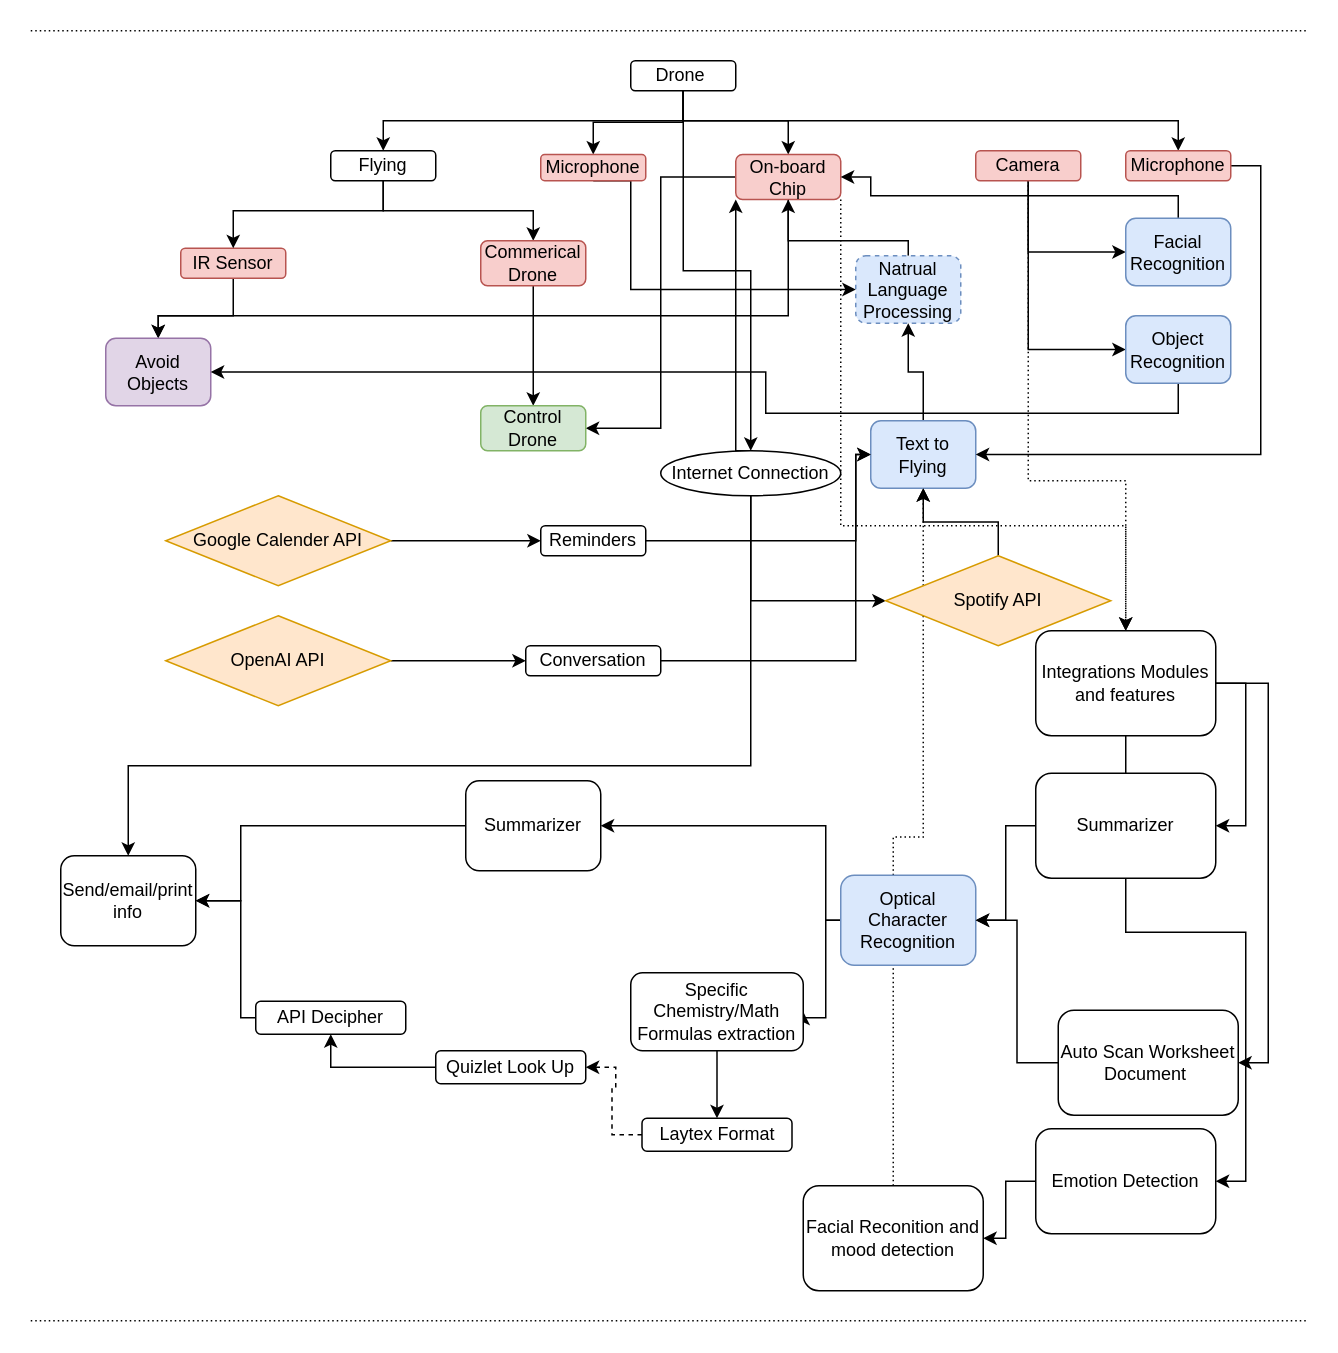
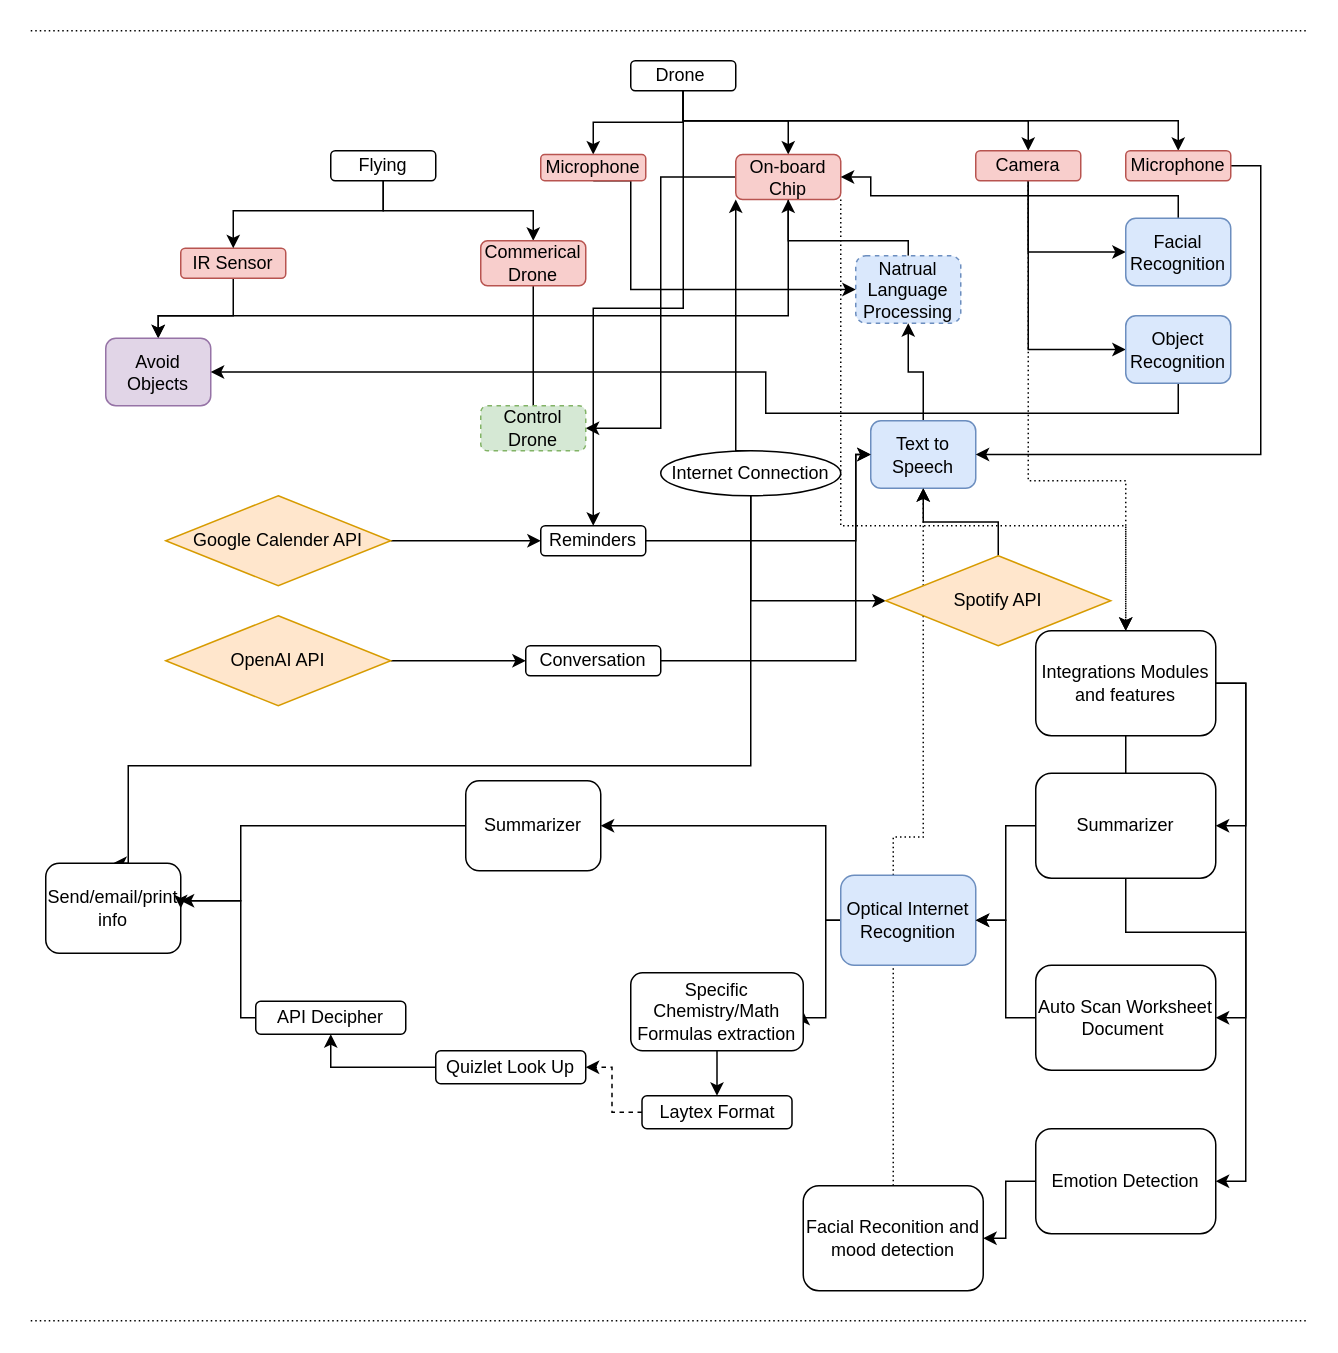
- <mxCell id="4" style="edgeStyle=orthogonalEdgeStyle;rounded=0;orthogonalLoop=1;jettySize=auto;html=1;exitX=0.5;exitY=1;exitDx=0;exitDy=0;" edge="1" parent="1" source="8" target="17"><mxGeometry relative="1" as="geometry" /></mxCell>
+ <mxCell id="4" style="edgeStyle=orthogonalEdgeStyle;rounded=0;orthogonalLoop=1;jettySize=auto;html=1;exitX=0.5;exitY=1;exitDx=0;exitDy=0;" edge="1" parent="1" source="8" target="65"><mxGeometry relative="1" as="geometry" /></mxCell>
- <mxCell id="3" style="edgeStyle=orthogonalEdgeStyle;rounded=0;orthogonalLoop=1;jettySize=auto;html=1;exitX=0.5;exitY=1;exitDx=0;exitDy=0;" edge="1" parent="1" source="8" target="49"><mxGeometry relative="1" as="geometry" /></mxCell>
+ <mxCell id="3" style="edgeStyle=orthogonalEdgeStyle;rounded=0;orthogonalLoop=1;jettySize=auto;html=1;exitX=0.5;exitY=1;exitDx=0;exitDy=0;entryX=0.5;entryY=0;entryDx=0;entryDy=0;" edge="1" parent="1" source="8" target="14"><mxGeometry relative="1" as="geometry" /></mxCell>
- <mxCell id="19" style="edgeStyle=orthogonalEdgeStyle;rounded=0;orthogonalLoop=1;jettySize=auto;html=1;exitX=0.5;exitY=1;exitDx=0;exitDy=0;entryX=0.5;entryY=0;entryDx=0;entryDy=0;" edge="1" parent="1" source="20" target="32"><mxGeometry relative="1" as="geometry" /></mxCell>
+ <mxCell id="19" style="edgeStyle=orthogonalEdgeStyle;rounded=0;orthogonalLoop=1;jettySize=auto;html=1;exitX=0.5;exitY=1;exitDx=0;exitDy=0;entryX=0.5;entryY=0;entryDx=0;entryDy=0;endArrow=none;" edge="1" parent="1" source="20" target="32"><mxGeometry relative="1" as="geometry" /></mxCell>
- <mxCell id="32" value="Control Drone" style="rounded=1;whiteSpace=wrap;html=1;fillColor=#d5e8d4;strokeColor=#82b366;" vertex="1" parent="1"><mxGeometry x="320" y="270" width="70" height="30" as="geometry" /></mxCell>
+ <mxCell id="32" value="Control Drone" style="rounded=1;whiteSpace=wrap;html=1;fillColor=#d5e8d4;strokeColor=#82b366;dashed=1;" vertex="1" parent="1"><mxGeometry x="320" y="270" width="70" height="30" as="geometry" /></mxCell>
- <mxCell id="34" value="Text to Flying" style="rounded=1;whiteSpace=wrap;html=1;fillColor=#dae8fc;strokeColor=#6c8ebf;" vertex="1" parent="1"><mxGeometry x="580" y="280" width="70" height="45" as="geometry" /></mxCell>
+ <mxCell id="34" value="Text to Speech" style="rounded=1;whiteSpace=wrap;html=1;fillColor=#dae8fc;strokeColor=#6c8ebf;" vertex="1" parent="1"><mxGeometry x="580" y="280" width="70" height="45" as="geometry" /></mxCell>
- <mxCell id="50" value="Send/email/print info" style="rounded=1;whiteSpace=wrap;html=1;" vertex="1" parent="1"><mxGeometry x="40" y="570" width="90" height="60" as="geometry" /></mxCell>
+ <mxCell id="50" value="Send/email/print info" style="rounded=1;whiteSpace=wrap;html=1;" vertex="1" parent="1"><mxGeometry x="30" y="575" width="90" height="60" as="geometry" /></mxCell>
- <mxCell id="43" value="Optical Character Recognition" style="rounded=1;whiteSpace=wrap;html=1;fillColor=#dae8fc;strokeColor=#6c8ebf;" vertex="1" parent="1"><mxGeometry x="560" y="583" width="90" height="60" as="geometry" /></mxCell>
+ <mxCell id="43" value="Optical Internet Recognition" style="rounded=1;whiteSpace=wrap;html=1;fillColor=#dae8fc;strokeColor=#6c8ebf;" vertex="1" parent="1"><mxGeometry x="560" y="583" width="90" height="60" as="geometry" /></mxCell>
- <mxCell id="54" value="Auto Scan Worksheet Document&amp;nbsp;" style="rounded=1;whiteSpace=wrap;html=1;" vertex="1" parent="1"><mxGeometry x="705" y="673" width="120" height="70" as="geometry" /></mxCell>
+ <mxCell id="54" value="Auto Scan Worksheet Document&amp;nbsp;" style="rounded=1;whiteSpace=wrap;html=1;" vertex="1" parent="1"><mxGeometry x="690" y="643" width="120" height="70" as="geometry" /></mxCell>
- <mxCell id="61" value="Laytex Format" style="rounded=1;whiteSpace=wrap;html=1;" vertex="1" parent="1"><mxGeometry x="427.5" y="745" width="100" height="22" as="geometry" /></mxCell>
+ <mxCell id="61" value="Laytex Format" style="rounded=1;whiteSpace=wrap;html=1;" vertex="1" parent="1"><mxGeometry x="427.5" y="730" width="100" height="22" as="geometry" /></mxCell>
